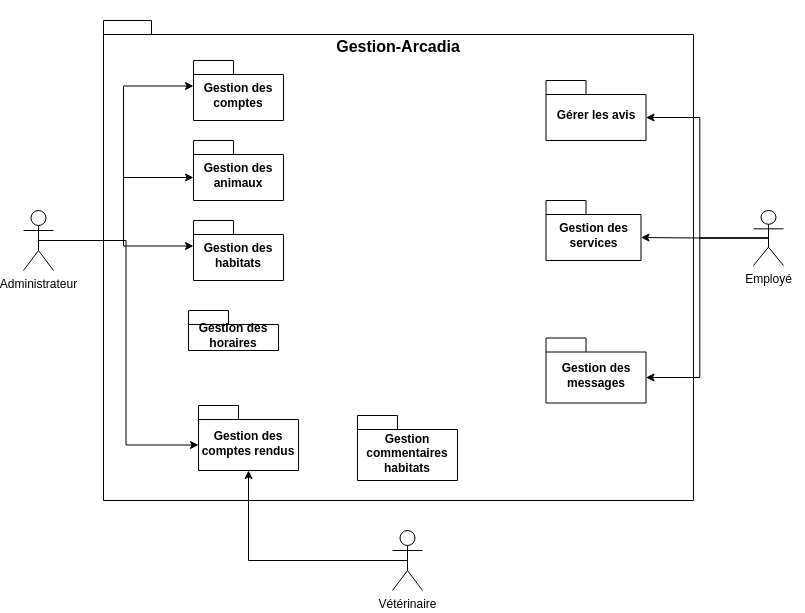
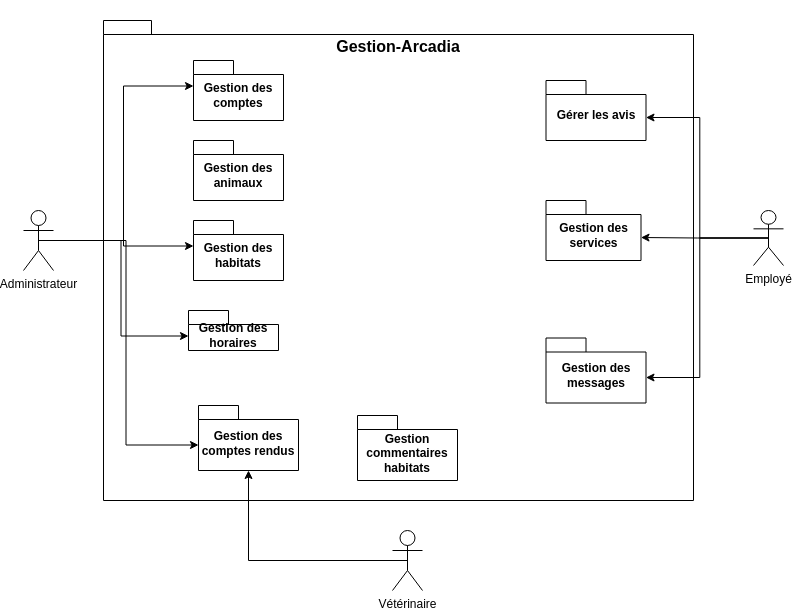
- <mxCell id="17" style="edgeStyle=orthogonalEdgeStyle;rounded=0;orthogonalLoop=1;jettySize=auto;html=1;exitX=0.5;exitY=0.5;exitDx=0;exitDy=0;exitPerimeter=0;entryX=0;entryY=0;entryDx=0;entryDy=37;entryPerimeter=0;" edge="1" parent="1" source="3" target="8"><mxGeometry relative="1" as="geometry" /></mxCell>
+ <mxCell id="19" style="edgeStyle=orthogonalEdgeStyle;rounded=0;orthogonalLoop=1;jettySize=auto;html=1;exitX=0.5;exitY=0.5;exitDx=0;exitDy=0;exitPerimeter=0;entryX=0;entryY=0;entryDx=0;entryDy=25.5;entryPerimeter=0;" edge="1" parent="1" source="3" target="11"><mxGeometry relative="1" as="geometry" /></mxCell>
